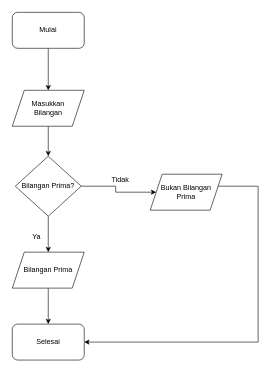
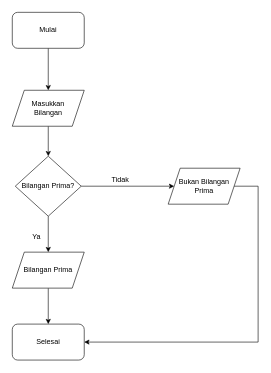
- <mxCell id="13" value="Bukan Bilangan&lt;br&gt;Prima" style="shape=parallelogram;perimeter=parallelogramPerimeter;whiteSpace=wrap;html=1;fixedSize=1;" vertex="1" parent="1"><mxGeometry x="250" y="290" width="120" height="60" as="geometry" /></mxCell>
+ <mxCell id="13" value="Bukan Bilangan&lt;br&gt;Prima" style="shape=parallelogram;perimeter=parallelogramPerimeter;whiteSpace=wrap;html=1;fixedSize=1;" vertex="1" parent="1"><mxGeometry x="280" y="280" width="120" height="60" as="geometry" /></mxCell>
